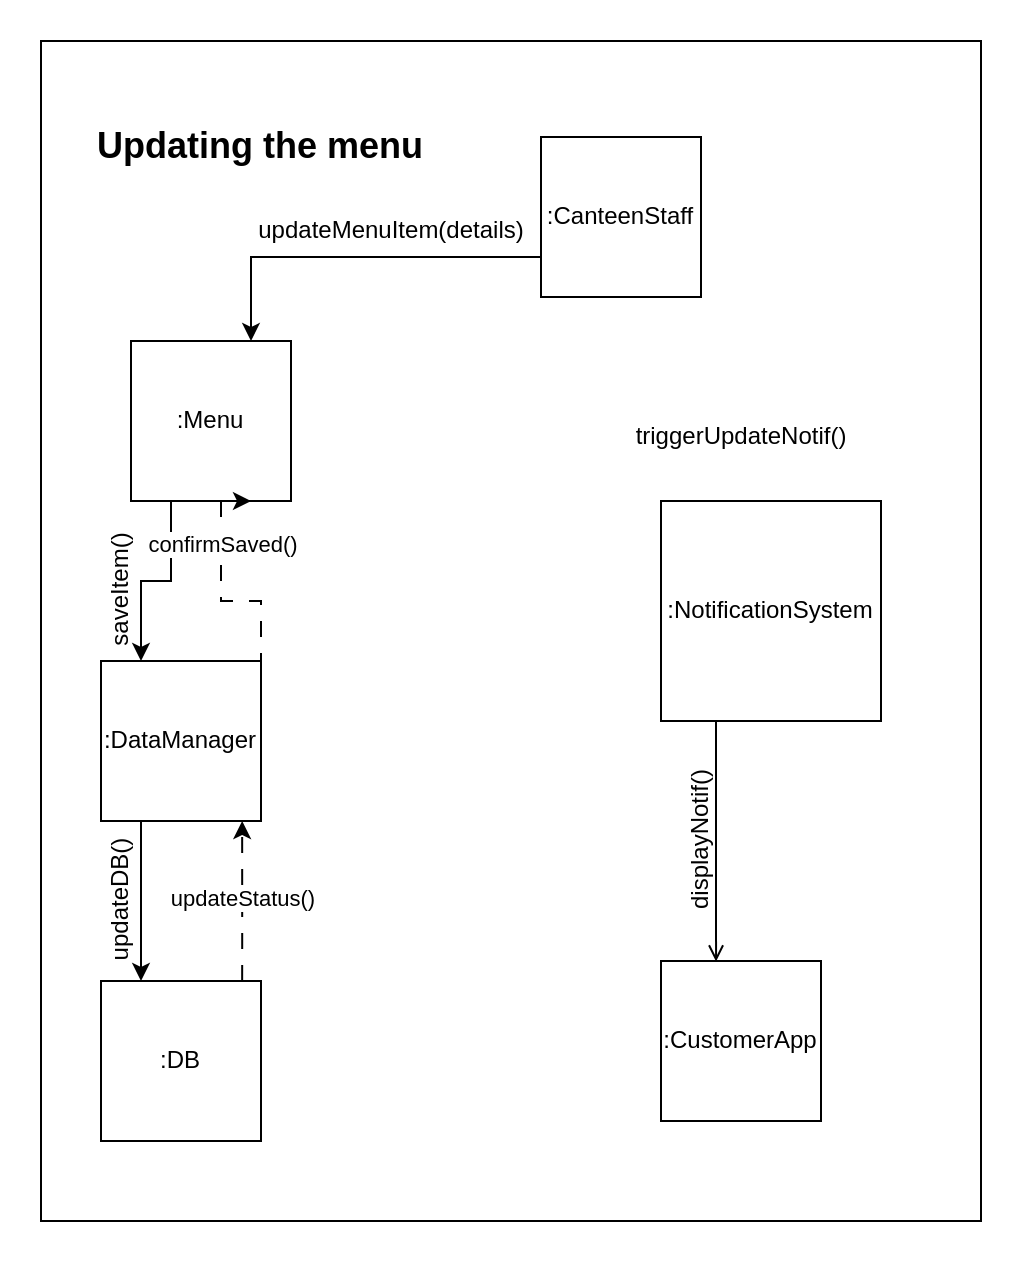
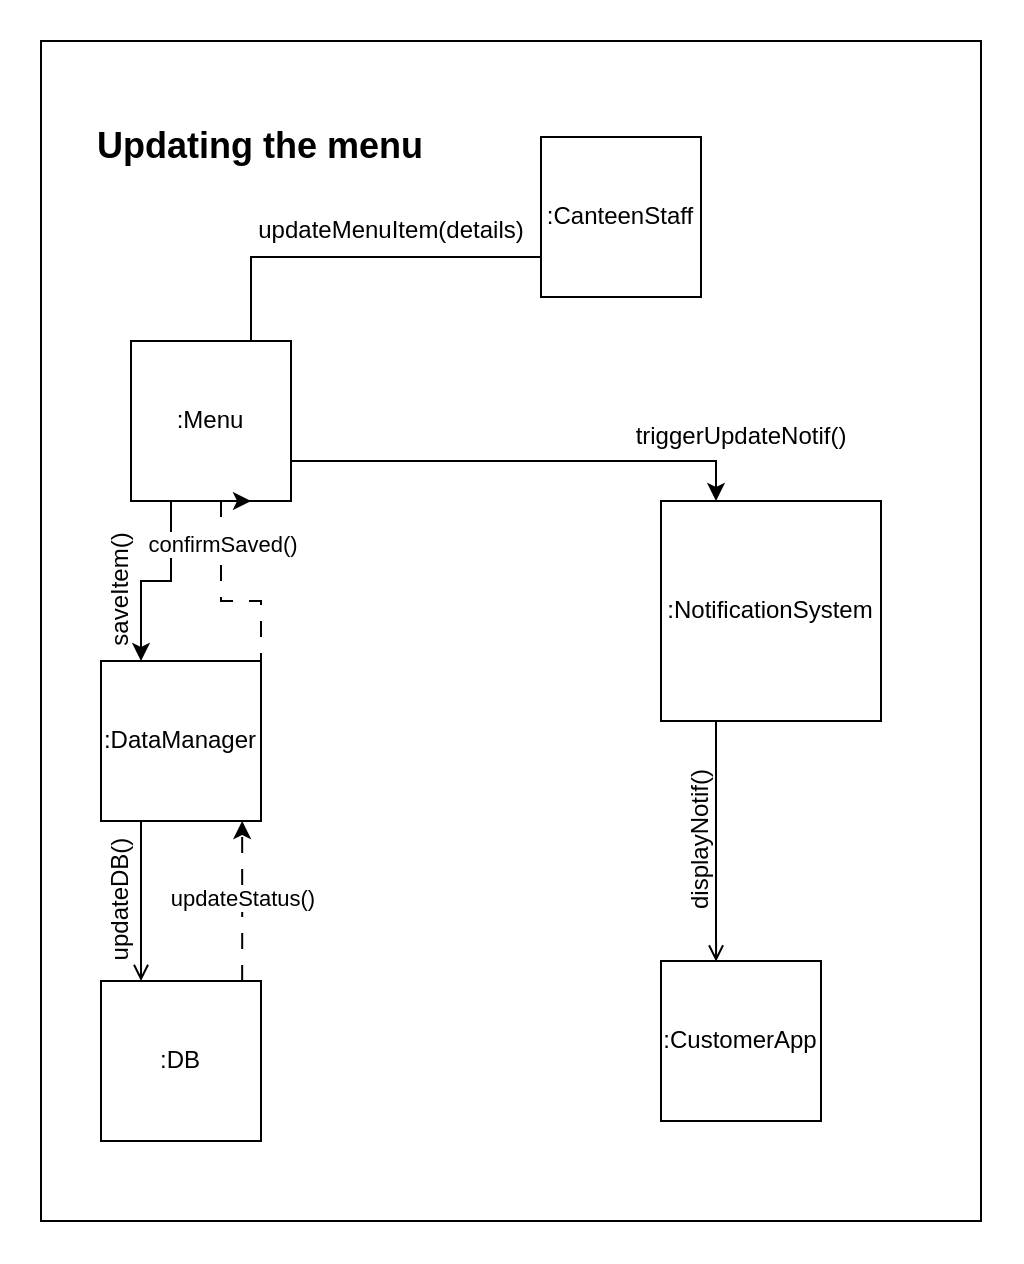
- <mxCell id="3" style="edgeStyle=orthogonalEdgeStyle;rounded=0;orthogonalLoop=1;jettySize=auto;html=1;exitX=0;exitY=0.75;exitDx=0;exitDy=0;entryX=0.75;entryY=0;entryDx=0;entryDy=0;" edge="1" parent="1" source="4" target="12"><mxGeometry relative="1" as="geometry" /></mxCell>
+ <mxCell id="3" style="edgeStyle=orthogonalEdgeStyle;rounded=0;orthogonalLoop=1;jettySize=auto;html=1;exitX=0;exitY=0.75;exitDx=0;exitDy=0;entryX=0.75;entryY=0;entryDx=0;entryDy=0;endArrow=none;" edge="1" parent="1" source="4" target="12"><mxGeometry relative="1" as="geometry" /></mxCell>
+ <mxCell id="11" style="edgeStyle=orthogonalEdgeStyle;rounded=0;orthogonalLoop=1;jettySize=auto;html=1;exitX=1;exitY=0.75;exitDx=0;exitDy=0;entryX=0.25;entryY=0;entryDx=0;entryDy=0;" edge="1" parent="1" source="12" target="5"><mxGeometry relative="1" as="geometry" /></mxCell>
- <mxCell id="6" style="edgeStyle=orthogonalEdgeStyle;rounded=0;orthogonalLoop=1;jettySize=auto;html=1;exitX=0.25;exitY=1;exitDx=0;exitDy=0;entryX=0.25;entryY=0;entryDx=0;entryDy=0;" edge="1" parent="1" source="7" target="8"><mxGeometry relative="1" as="geometry" /></mxCell>
+ <mxCell id="6" style="edgeStyle=orthogonalEdgeStyle;rounded=0;orthogonalLoop=1;jettySize=auto;html=1;exitX=0.25;exitY=1;exitDx=0;exitDy=0;entryX=0.25;entryY=0;entryDx=0;entryDy=0;endArrow=open;" edge="1" parent="1" source="7" target="8"><mxGeometry relative="1" as="geometry" /></mxCell>
